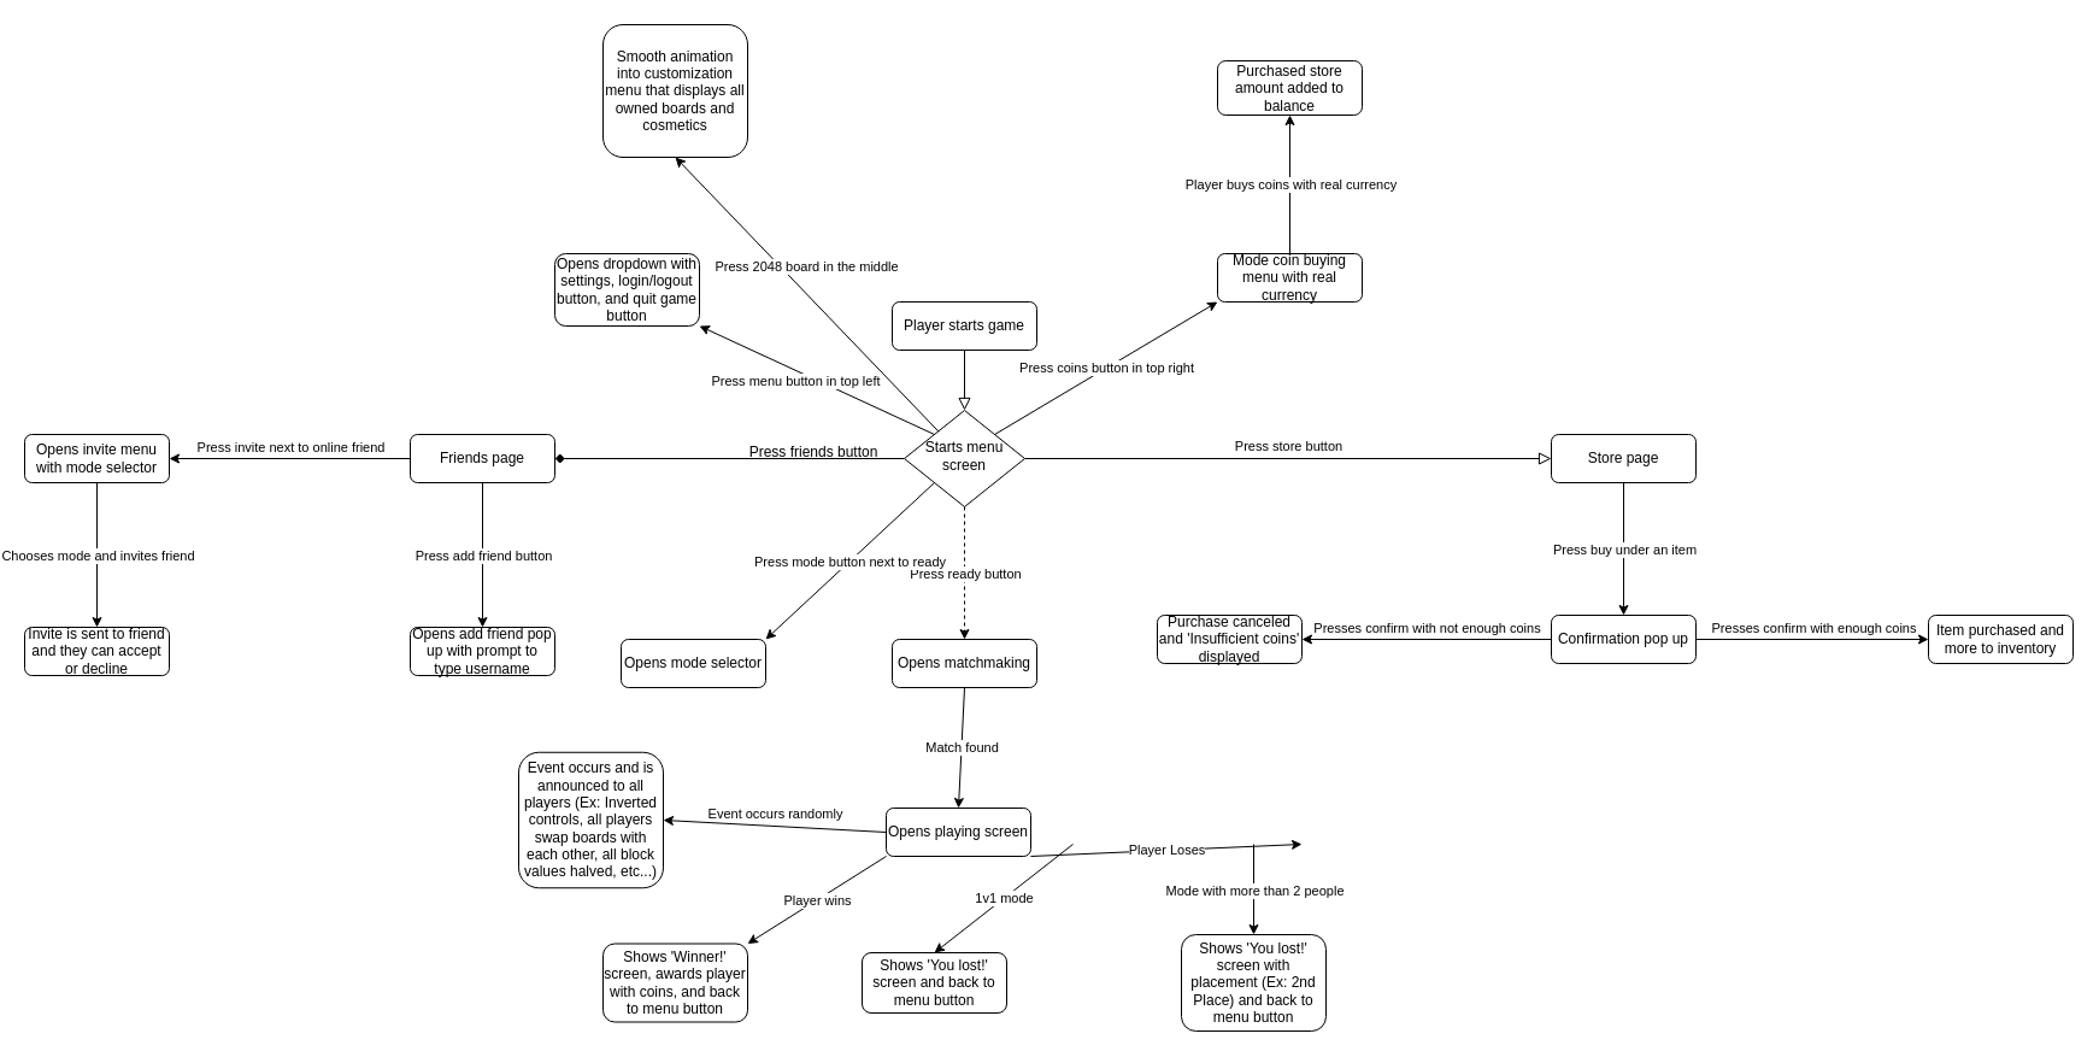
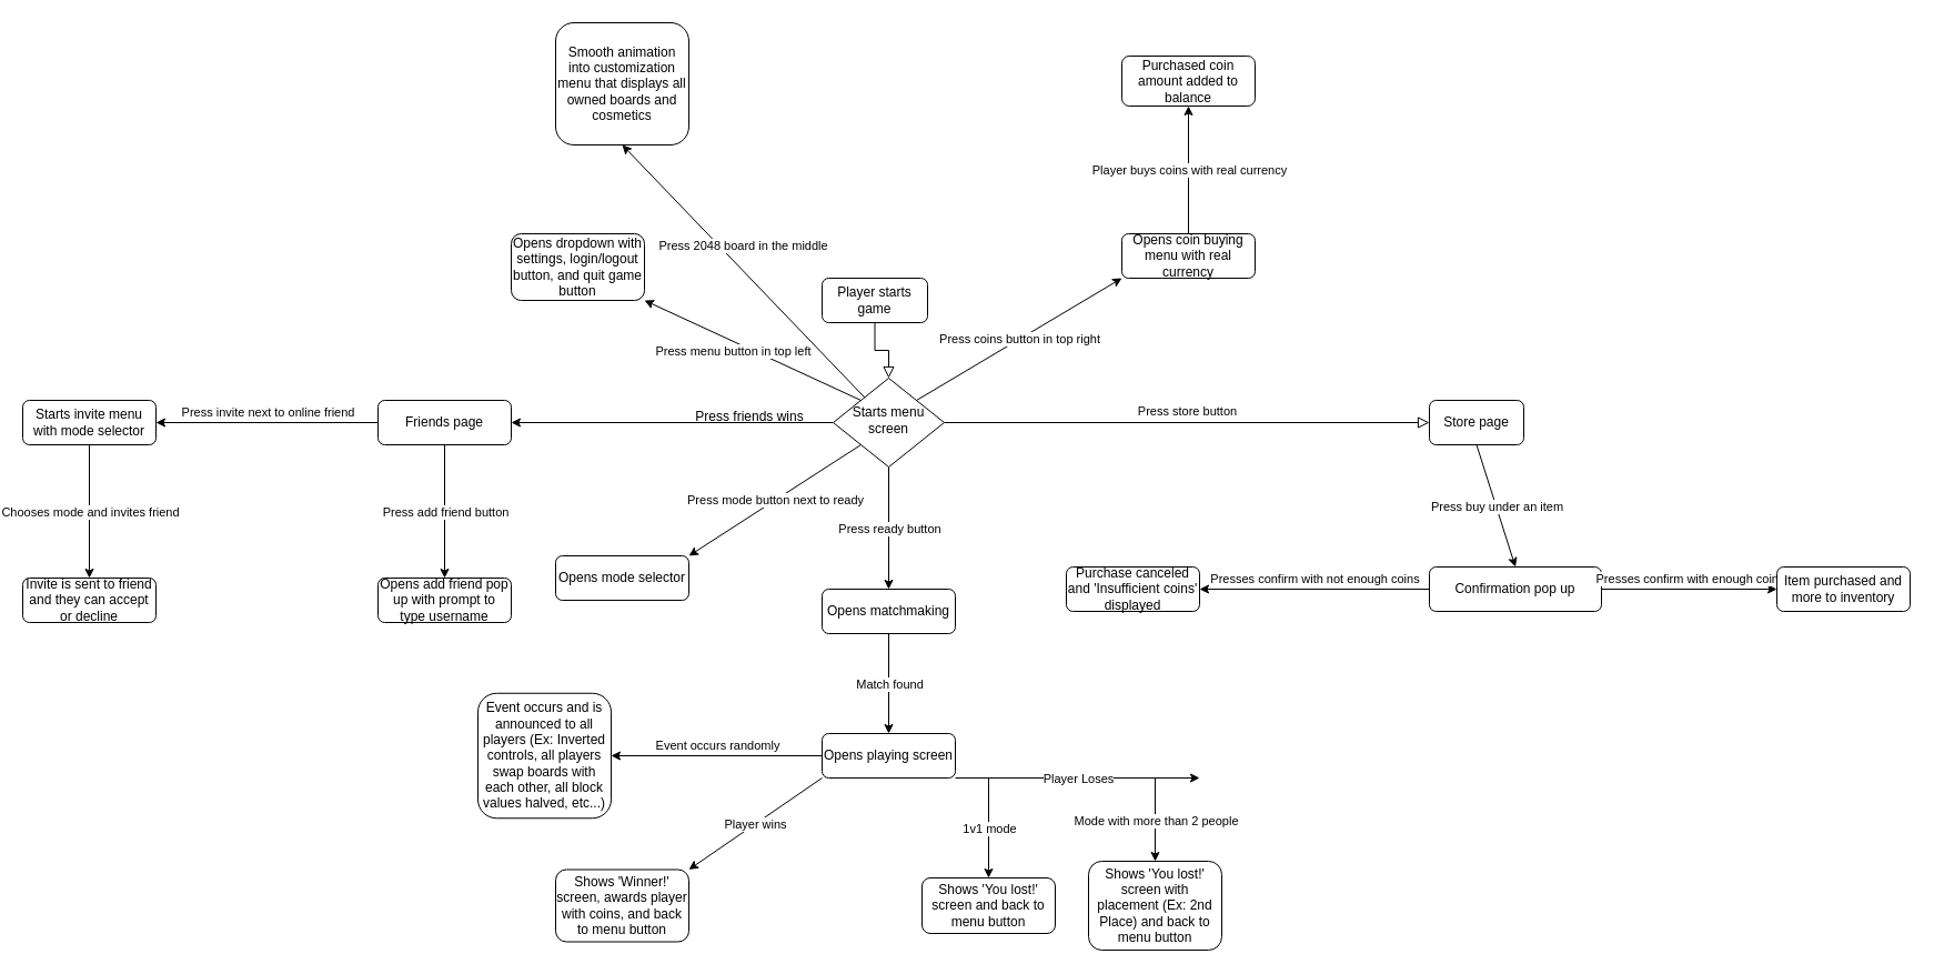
- <mxCell id="59" value="Purchased store amount added to balance" style="rounded=1;whiteSpace=wrap;html=1;" vertex="1" parent="1"><mxGeometry x="1010" y="50" width="120" height="45" as="geometry" /></mxCell>
+ <mxCell id="59" value="Purchased coin amount added to balance" style="rounded=1;whiteSpace=wrap;html=1;" vertex="1" parent="1"><mxGeometry x="1010" y="50" width="120" height="45" as="geometry" /></mxCell>
- <mxCell id="28" value="Mode coin buying menu with real currency" style="rounded=1;whiteSpace=wrap;html=1;" vertex="1" parent="1"><mxGeometry x="1010" y="210" width="120" height="40" as="geometry" /></mxCell>
+ <mxCell id="28" value="Opens coin buying menu with real currency" style="rounded=1;whiteSpace=wrap;html=1;" vertex="1" parent="1"><mxGeometry x="1010" y="210" width="120" height="40" as="geometry" /></mxCell>
- <mxCell id="3" value="Player starts game" style="rounded=1;whiteSpace=wrap;html=1;fontSize=12;glass=0;strokeWidth=1;shadow=0;" parent="1" vertex="1"><mxGeometry x="740" y="250" width="120" height="40" as="geometry" /></mxCell>
+ <mxCell id="3" value="Player starts game" style="rounded=1;whiteSpace=wrap;html=1;fontSize=12;glass=0;strokeWidth=1;shadow=0;" parent="1" vertex="1"><mxGeometry x="740" y="250" width="95" height="40" as="geometry" /></mxCell>
- <mxCell id="10" value="Press friends button" style="text;strokeColor=none;align=center;fillColor=none;html=1;verticalAlign=middle;whiteSpace=wrap;rounded=0;" vertex="1" parent="1"><mxGeometry x="620" y="360" width="110" height="30" as="geometry" /></mxCell>
+ <mxCell id="10" value="Press friends wins" style="text;strokeColor=none;align=center;fillColor=none;html=1;verticalAlign=middle;whiteSpace=wrap;rounded=0;" vertex="1" parent="1"><mxGeometry x="620" y="360" width="110" height="30" as="geometry" /></mxCell>
- <mxCell id="40" value="Opens invite menu with mode selector" style="rounded=1;whiteSpace=wrap;html=1;" vertex="1" parent="1"><mxGeometry x="20" y="360" width="120" height="40" as="geometry" /></mxCell>
+ <mxCell id="40" value="Starts invite menu with mode selector" style="rounded=1;whiteSpace=wrap;html=1;" vertex="1" parent="1"><mxGeometry x="20" y="360" width="120" height="40" as="geometry" /></mxCell>
- <mxCell id="5" style="edgeStyle=orthogonalEdgeStyle;rounded=0;orthogonalLoop=1;jettySize=auto;html=1;exitX=0;exitY=0.5;exitDx=0;exitDy=0;labelPosition=center;verticalLabelPosition=middle;align=center;verticalAlign=middle;endArrow=diamond;" edge="1" parent="1" source="6" target="9"><mxGeometry relative="1" as="geometry" /></mxCell>
+ <mxCell id="5" style="edgeStyle=orthogonalEdgeStyle;rounded=0;orthogonalLoop=1;jettySize=auto;html=1;exitX=0;exitY=0.5;exitDx=0;exitDy=0;labelPosition=center;verticalLabelPosition=middle;align=center;verticalAlign=middle;" edge="1" parent="1" source="6" target="9"><mxGeometry relative="1" as="geometry" /></mxCell>
- <mxCell id="7" value="Store page" style="rounded=1;whiteSpace=wrap;html=1;fontSize=12;glass=0;strokeWidth=1;shadow=0;" parent="1" vertex="1"><mxGeometry x="1287" y="360" width="120" height="40" as="geometry" /></mxCell>
+ <mxCell id="7" value="Store page" style="rounded=1;whiteSpace=wrap;html=1;fontSize=12;glass=0;strokeWidth=1;shadow=0;" parent="1" vertex="1"><mxGeometry x="1287" y="360" width="85" height="40" as="geometry" /></mxCell>
- <mxCell id="11" value="" style="endArrow=classic;html=1;rounded=0;entryX=0.5;entryY=0;entryDx=0;entryDy=0;exitX=0.5;exitY=1;exitDx=0;exitDy=0;dashed=1;" edge="1" parent="1" source="6" target="8"><mxGeometry relative="1" as="geometry"><mxPoint x="810" y="460" as="sourcePoint" /><mxPoint x="910" y="460" as="targetPoint" /></mxGeometry></mxCell>
+ <mxCell id="11" value="" style="endArrow=classic;html=1;rounded=0;entryX=0.5;entryY=0;entryDx=0;entryDy=0;exitX=0.5;exitY=1;exitDx=0;exitDy=0;" edge="1" parent="1" source="6" target="8"><mxGeometry relative="1" as="geometry"><mxPoint x="810" y="460" as="sourcePoint" /><mxPoint x="910" y="460" as="targetPoint" /></mxGeometry></mxCell>
- <mxCell id="31" value="Confirmation pop up" style="rounded=1;whiteSpace=wrap;html=1;fontSize=12;glass=0;strokeWidth=1;shadow=0;" vertex="1" parent="1"><mxGeometry x="1287" y="510" width="120" height="40" as="geometry" /></mxCell>
+ <mxCell id="31" value="Confirmation pop up" style="rounded=1;whiteSpace=wrap;html=1;fontSize=12;glass=0;strokeWidth=1;shadow=0;" vertex="1" parent="1"><mxGeometry x="1287" y="510" width="155" height="40" as="geometry" /></mxCell>
- <mxCell id="16" value="Opens mode selector" style="rounded=1;whiteSpace=wrap;html=1;fontSize=12;glass=0;strokeWidth=1;shadow=0;" vertex="1" parent="1"><mxGeometry x="515" y="530" width="120" height="40" as="geometry" /></mxCell>
+ <mxCell id="16" value="Opens mode selector" style="rounded=1;whiteSpace=wrap;html=1;fontSize=12;glass=0;strokeWidth=1;shadow=0;" vertex="1" parent="1"><mxGeometry x="500" y="500" width="120" height="40" as="geometry" /></mxCell>
- <mxCell id="15" value="Opens playing screen" style="rounded=1;whiteSpace=wrap;html=1;" vertex="1" parent="1"><mxGeometry x="735" y="670" width="120" height="40" as="geometry" /></mxCell>
+ <mxCell id="15" value="Opens playing screen" style="rounded=1;whiteSpace=wrap;html=1;" vertex="1" parent="1"><mxGeometry x="740" y="660" width="120" height="40" as="geometry" /></mxCell>
- <mxCell id="19" value="Shows 'You lost!' screen and back to menu button" style="rounded=1;whiteSpace=wrap;html=1;" vertex="1" parent="1"><mxGeometry x="715" y="790" width="120" height="50" as="geometry" /></mxCell>
+ <mxCell id="19" value="Shows 'You lost!' screen and back to menu button" style="rounded=1;whiteSpace=wrap;html=1;" vertex="1" parent="1"><mxGeometry x="830" y="790" width="120" height="50" as="geometry" /></mxCell>
